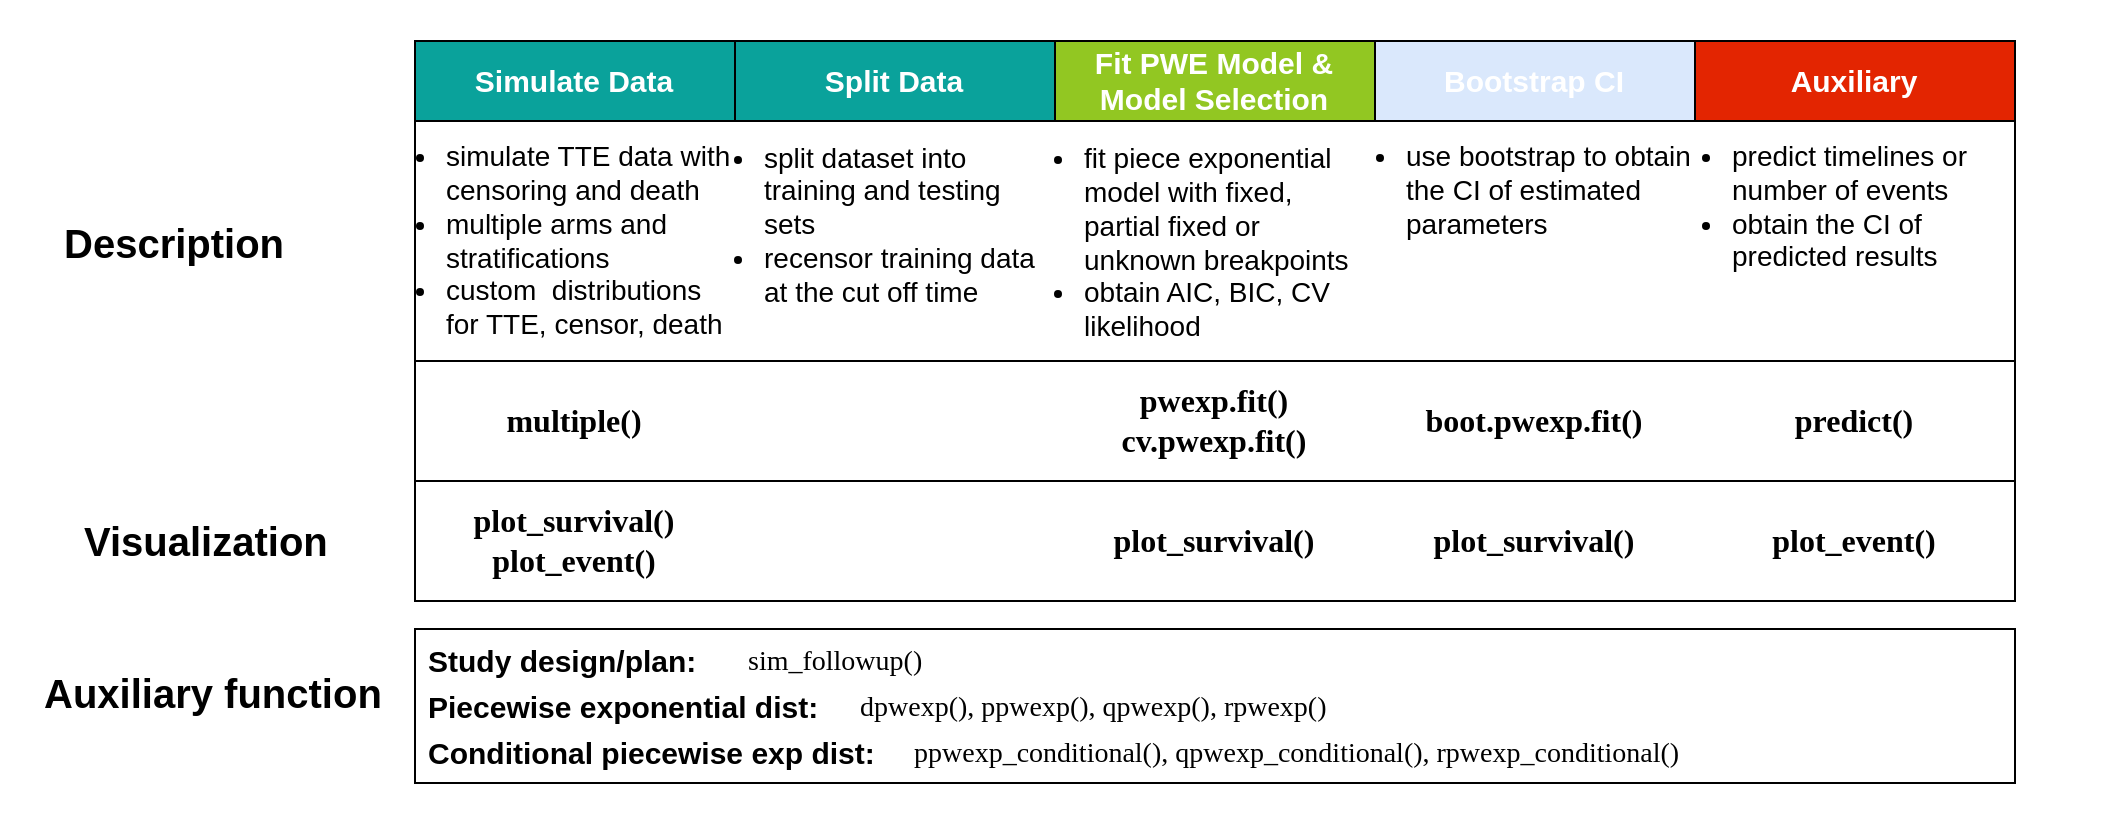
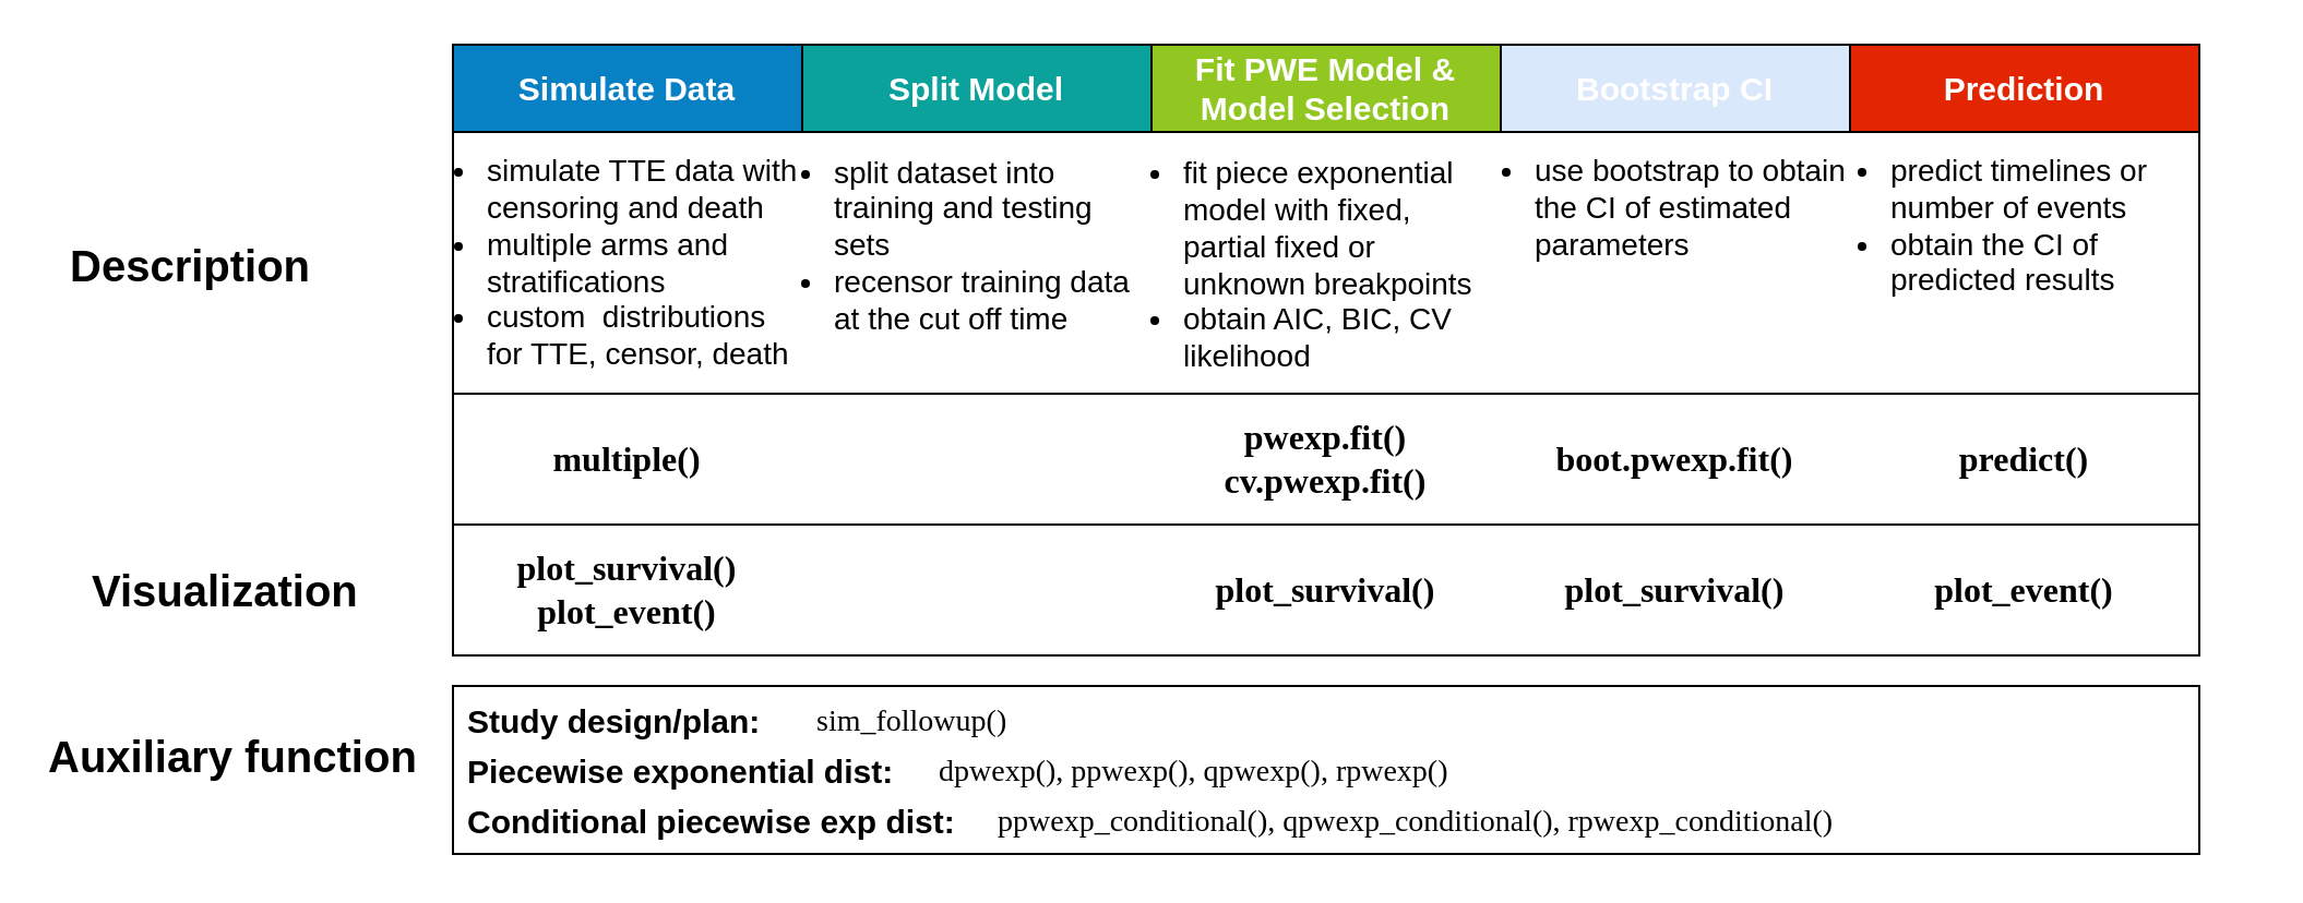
- <mxCell id="5" value="Simulate Data" style="rounded=0;whiteSpace=wrap;html=1;fontSize=15;fillColor=#0aa29b;fontColor=#FFFFFF;fontStyle=1;" parent="1" vertex="1"><mxGeometry x="207" y="20" width="160" height="40" as="geometry" /></mxCell>
+ <mxCell id="5" value="Simulate Data" style="rounded=0;whiteSpace=wrap;html=1;fontSize=15;fillColor=#0781c4;fontColor=#FFFFFF;fontStyle=1" parent="1" vertex="1"><mxGeometry x="207" y="20" width="160" height="40" as="geometry" /></mxCell>
- <mxCell id="6" value="Split Data" style="rounded=0;whiteSpace=wrap;html=1;fontSize=15;fillColor=#0aa29b;fontColor=#FFFFFF;fontStyle=1" parent="1" vertex="1"><mxGeometry x="367" y="20" width="160" height="40" as="geometry" /></mxCell>
+ <mxCell id="6" value="Split Model" style="rounded=0;whiteSpace=wrap;html=1;fontSize=15;fillColor=#0aa29b;fontColor=#FFFFFF;fontStyle=1" parent="1" vertex="1"><mxGeometry x="367" y="20" width="160" height="40" as="geometry" /></mxCell>
- <mxCell id="8" value="Auxiliary" style="rounded=0;whiteSpace=wrap;html=1;fontSize=15;fillColor=#e32501;fontColor=#FFFFFF;fontStyle=1" parent="1" vertex="1"><mxGeometry x="847" y="20" width="160" height="40" as="geometry" /></mxCell>
+ <mxCell id="8" value="Prediction" style="rounded=0;whiteSpace=wrap;html=1;fontSize=15;fillColor=#e32501;fontColor=#FFFFFF;fontStyle=1" parent="1" vertex="1"><mxGeometry x="847" y="20" width="160" height="40" as="geometry" /></mxCell>
